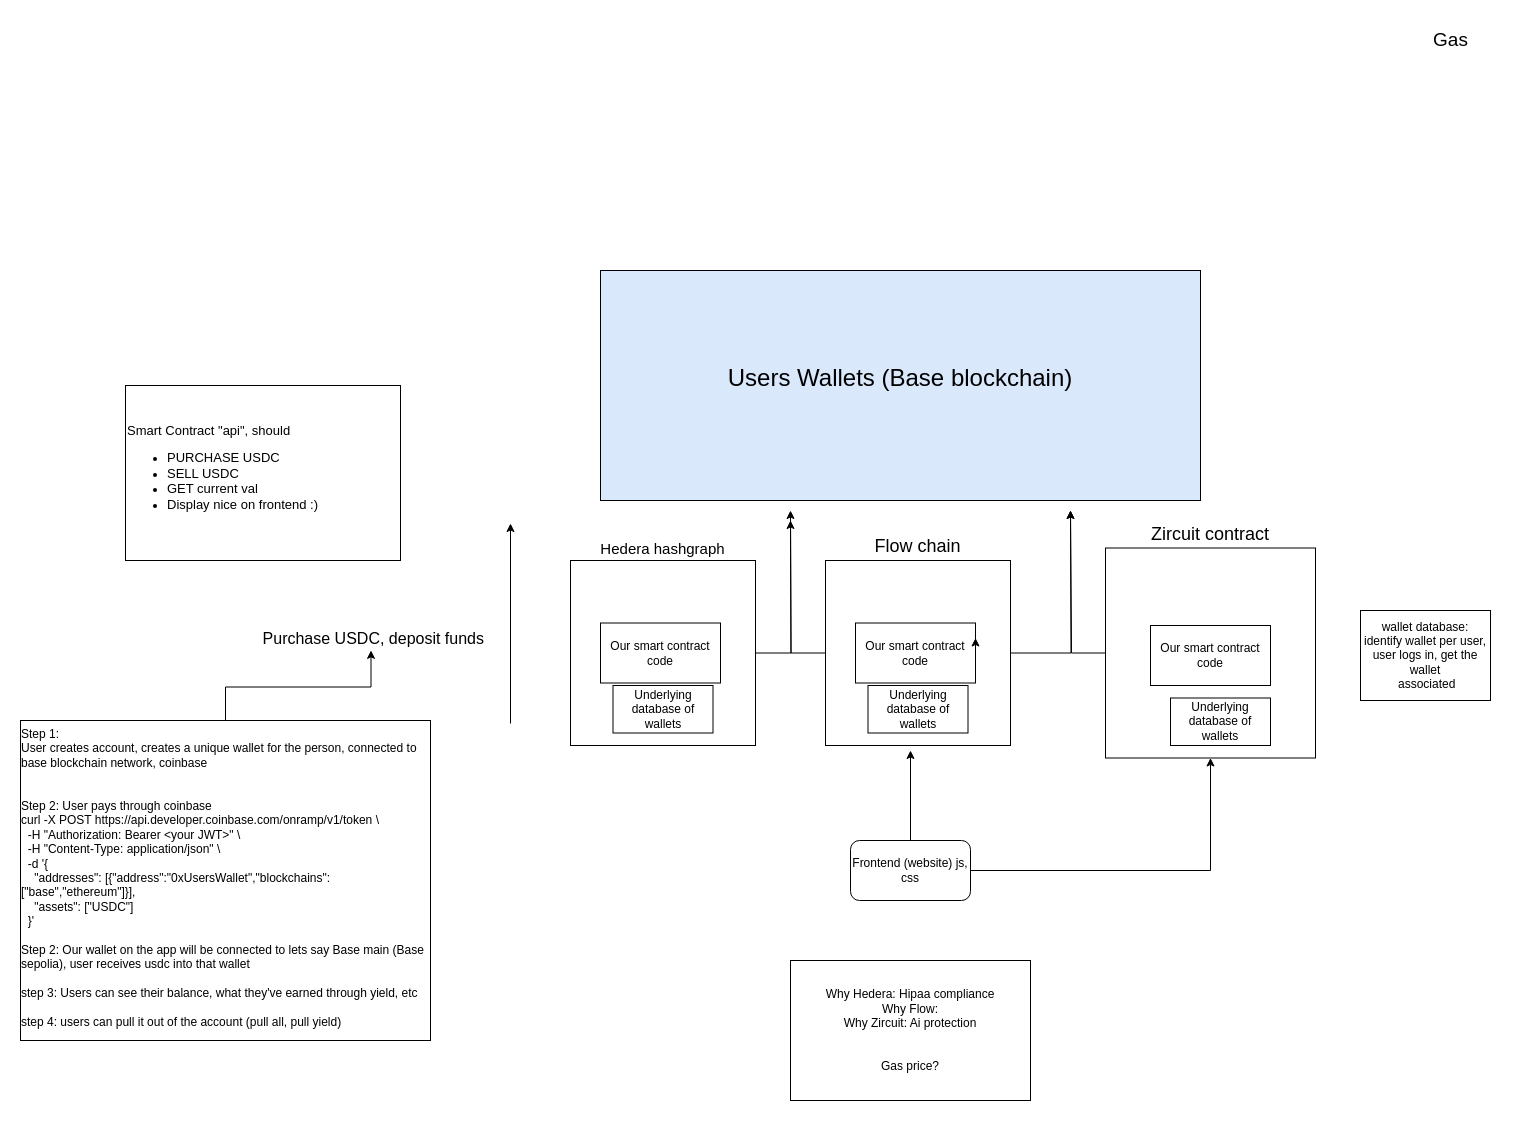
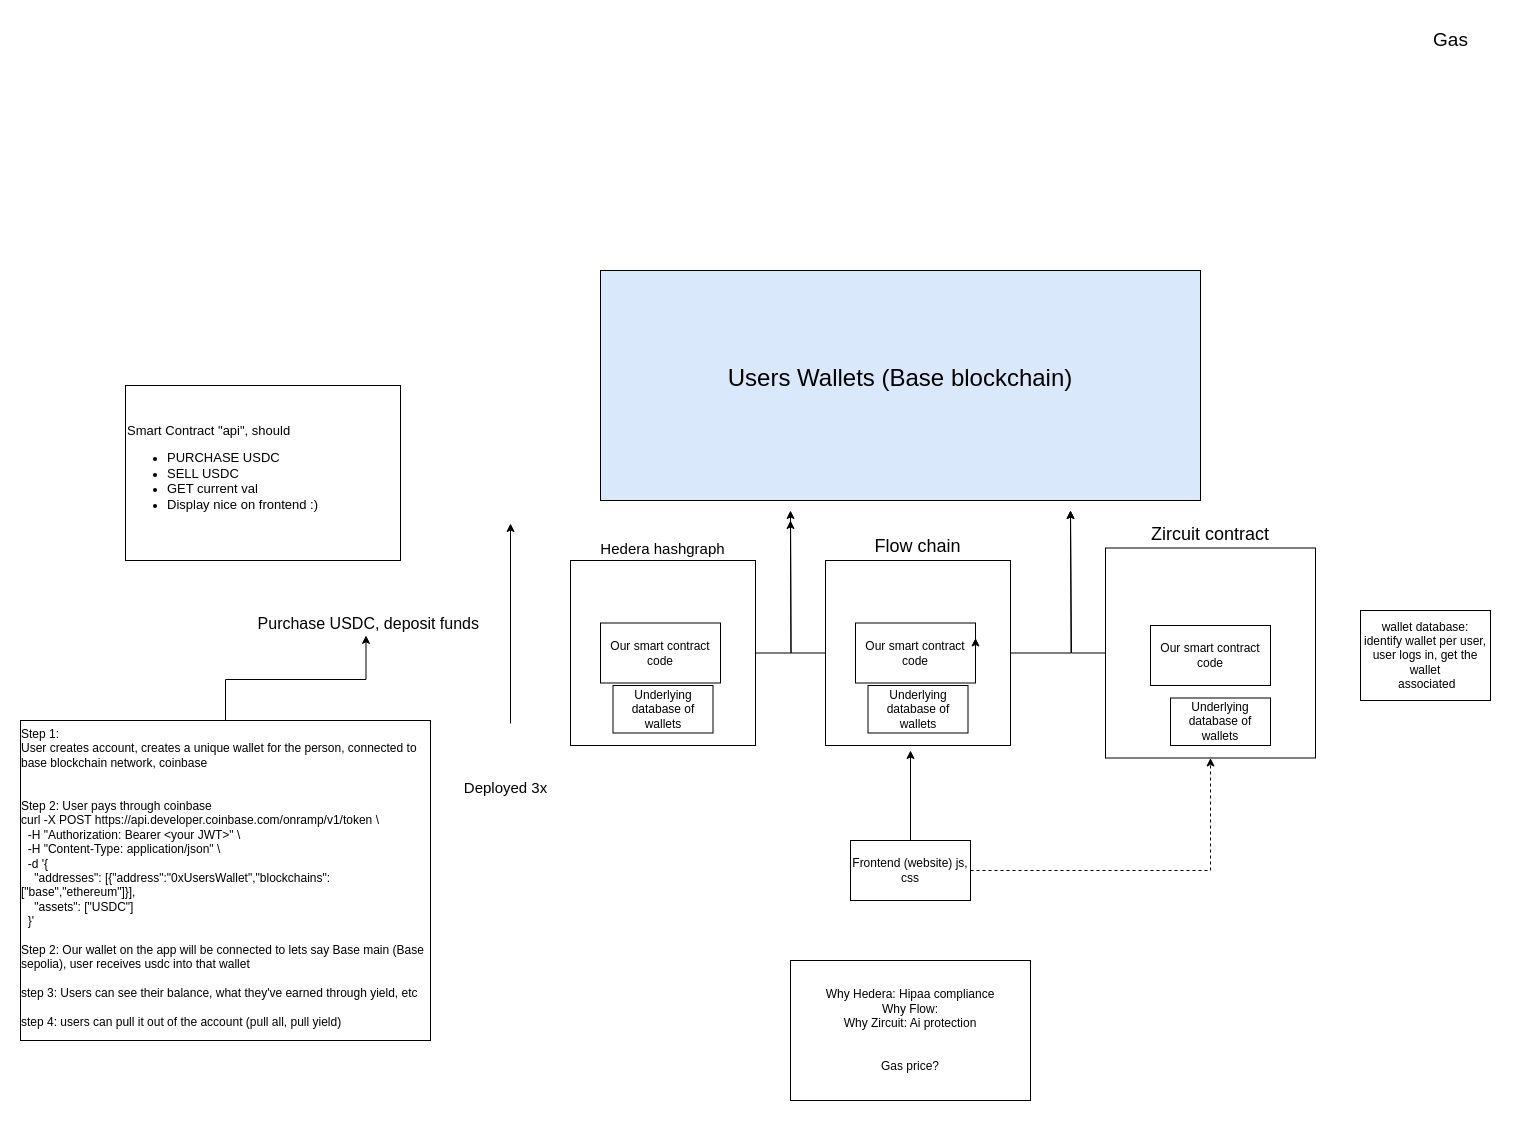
- <mxCell id="18" value="&lt;font style=&quot;font-size: 16px;&quot;&gt;Purchase USDC, deposit funds&amp;nbsp;&lt;/font&gt;" style="text;html=1;align=center;verticalAlign=middle;resizable=0;points=[];autosize=1;strokeColor=none;fillColor=none;" vertex="1" parent="1"><mxGeometry x="250" y="623" width="250" height="30" as="geometry" /></mxCell>
+ <mxCell id="18" value="&lt;font style=&quot;font-size: 16px;&quot;&gt;Purchase USDC, deposit funds&amp;nbsp;&lt;/font&gt;" style="text;html=1;align=center;verticalAlign=middle;resizable=0;points=[];autosize=1;strokeColor=none;fillColor=none;" vertex="1" parent="1"><mxGeometry x="245" y="608" width="250" height="30" as="geometry" /></mxCell>
+ <mxCell id="20" value="&lt;div&gt;&lt;font style=&quot;font-size: 15px;&quot;&gt;Deployed 3x&lt;br&gt;&lt;/font&gt;&lt;/div&gt;&lt;div&gt;&lt;br&gt;&lt;/div&gt;" style="text;html=1;align=center;verticalAlign=middle;resizable=0;points=[];autosize=1;strokeColor=none;fillColor=none;" vertex="1" parent="1"><mxGeometry x="450" y="770" width="110" height="50" as="geometry" /></mxCell>
- <mxCell id="9" value="Frontend (website) js, css" style="whiteSpace=wrap;html=1;rounded=1;" vertex="1" parent="1"><mxGeometry x="850" y="840" width="120" height="60" as="geometry" /></mxCell>
+ <mxCell id="9" value="Frontend (website) js, css" style="rounded=0;whiteSpace=wrap;html=1;" vertex="1" parent="1"><mxGeometry x="850" y="840" width="120" height="60" as="geometry" /></mxCell>
- <mxCell id="7" style="edgeStyle=orthogonalEdgeStyle;rounded=0;orthogonalLoop=1;jettySize=auto;html=1;entryX=0.5;entryY=1;entryDx=0;entryDy=0;" edge="1" parent="1" source="9" target="11"><mxGeometry relative="1" as="geometry"><mxPoint x="1190" y="640" as="targetPoint" /><Array as="points"><mxPoint x="1210" y="870" /></Array></mxGeometry></mxCell>
+ <mxCell id="7" style="edgeStyle=orthogonalEdgeStyle;rounded=0;orthogonalLoop=1;jettySize=auto;html=1;entryX=0.5;entryY=1;entryDx=0;entryDy=0;dashed=1;" edge="1" parent="1" source="9" target="11"><mxGeometry relative="1" as="geometry"><mxPoint x="1190" y="640" as="targetPoint" /><Array as="points"><mxPoint x="1210" y="870" /></Array></mxGeometry></mxCell>
